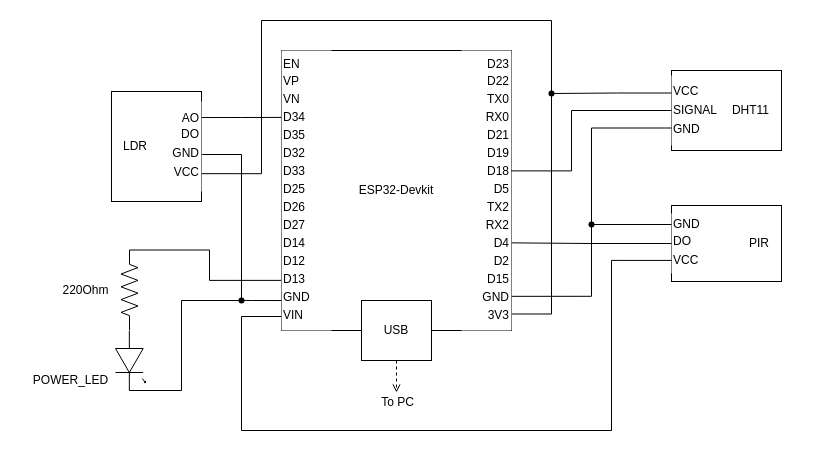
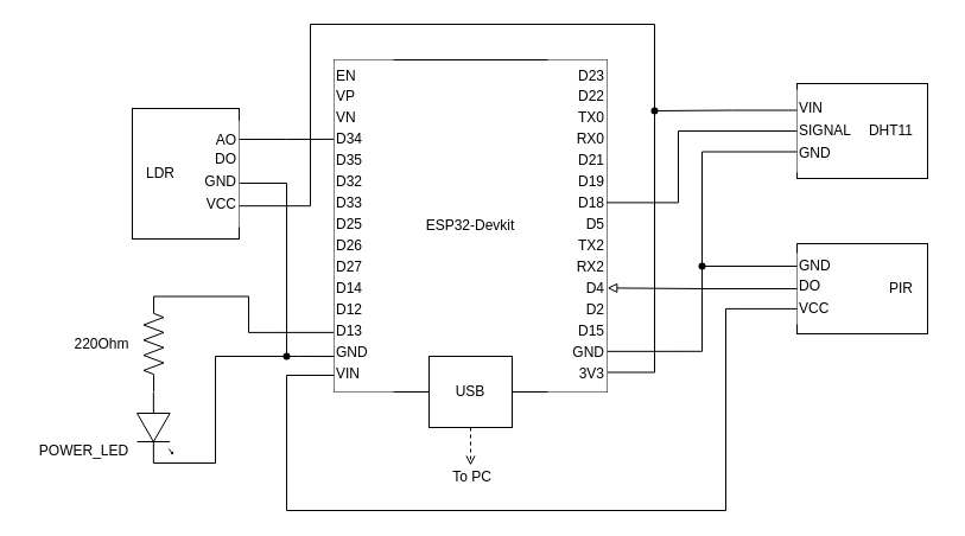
- <mxCell id="16" value="&lt;div style=&quot;line-height: 160%;&quot;&gt;VCC&lt;/div&gt;&lt;div style=&quot;line-height: 160%;&quot;&gt;SIGNAL&lt;/div&gt;&lt;div style=&quot;line-height: 160%;&quot;&gt;GND&lt;/div&gt;" style="whiteSpace=wrap;html=1;align=left;strokeColor=none;" parent="14" vertex="1"><mxGeometry y="5" width="50" height="70" as="geometry" /></mxCell>
+ <mxCell id="16" value="&lt;div style=&quot;line-height: 160%;&quot;&gt;VIN&lt;/div&gt;&lt;div style=&quot;line-height: 160%;&quot;&gt;SIGNAL&lt;/div&gt;&lt;div style=&quot;line-height: 160%;&quot;&gt;GND&lt;/div&gt;" style="whiteSpace=wrap;html=1;align=left;strokeColor=none;" parent="14" vertex="1"><mxGeometry y="5" width="50" height="70" as="geometry" /></mxCell>
- <mxCell id="38" style="edgeStyle=orthogonalEdgeStyle;html=1;exitX=0;exitY=0.5;exitDx=0;exitDy=0;entryX=1.001;entryY=0.687;entryDx=0;entryDy=0;entryPerimeter=0;rounded=0;curved=0;endArrow=none;endFill=0;" parent="1" source="35" target="8" edge="1"><mxGeometry relative="1" as="geometry" /></mxCell>
+ <mxCell id="38" style="edgeStyle=orthogonalEdgeStyle;html=1;exitX=0;exitY=0.5;exitDx=0;exitDy=0;entryX=1.001;entryY=0.687;entryDx=0;entryDy=0;entryPerimeter=0;rounded=0;curved=0;endArrow=block;endFill=0;" parent="1" source="35" target="8" edge="1"><mxGeometry relative="1" as="geometry" /></mxCell>
